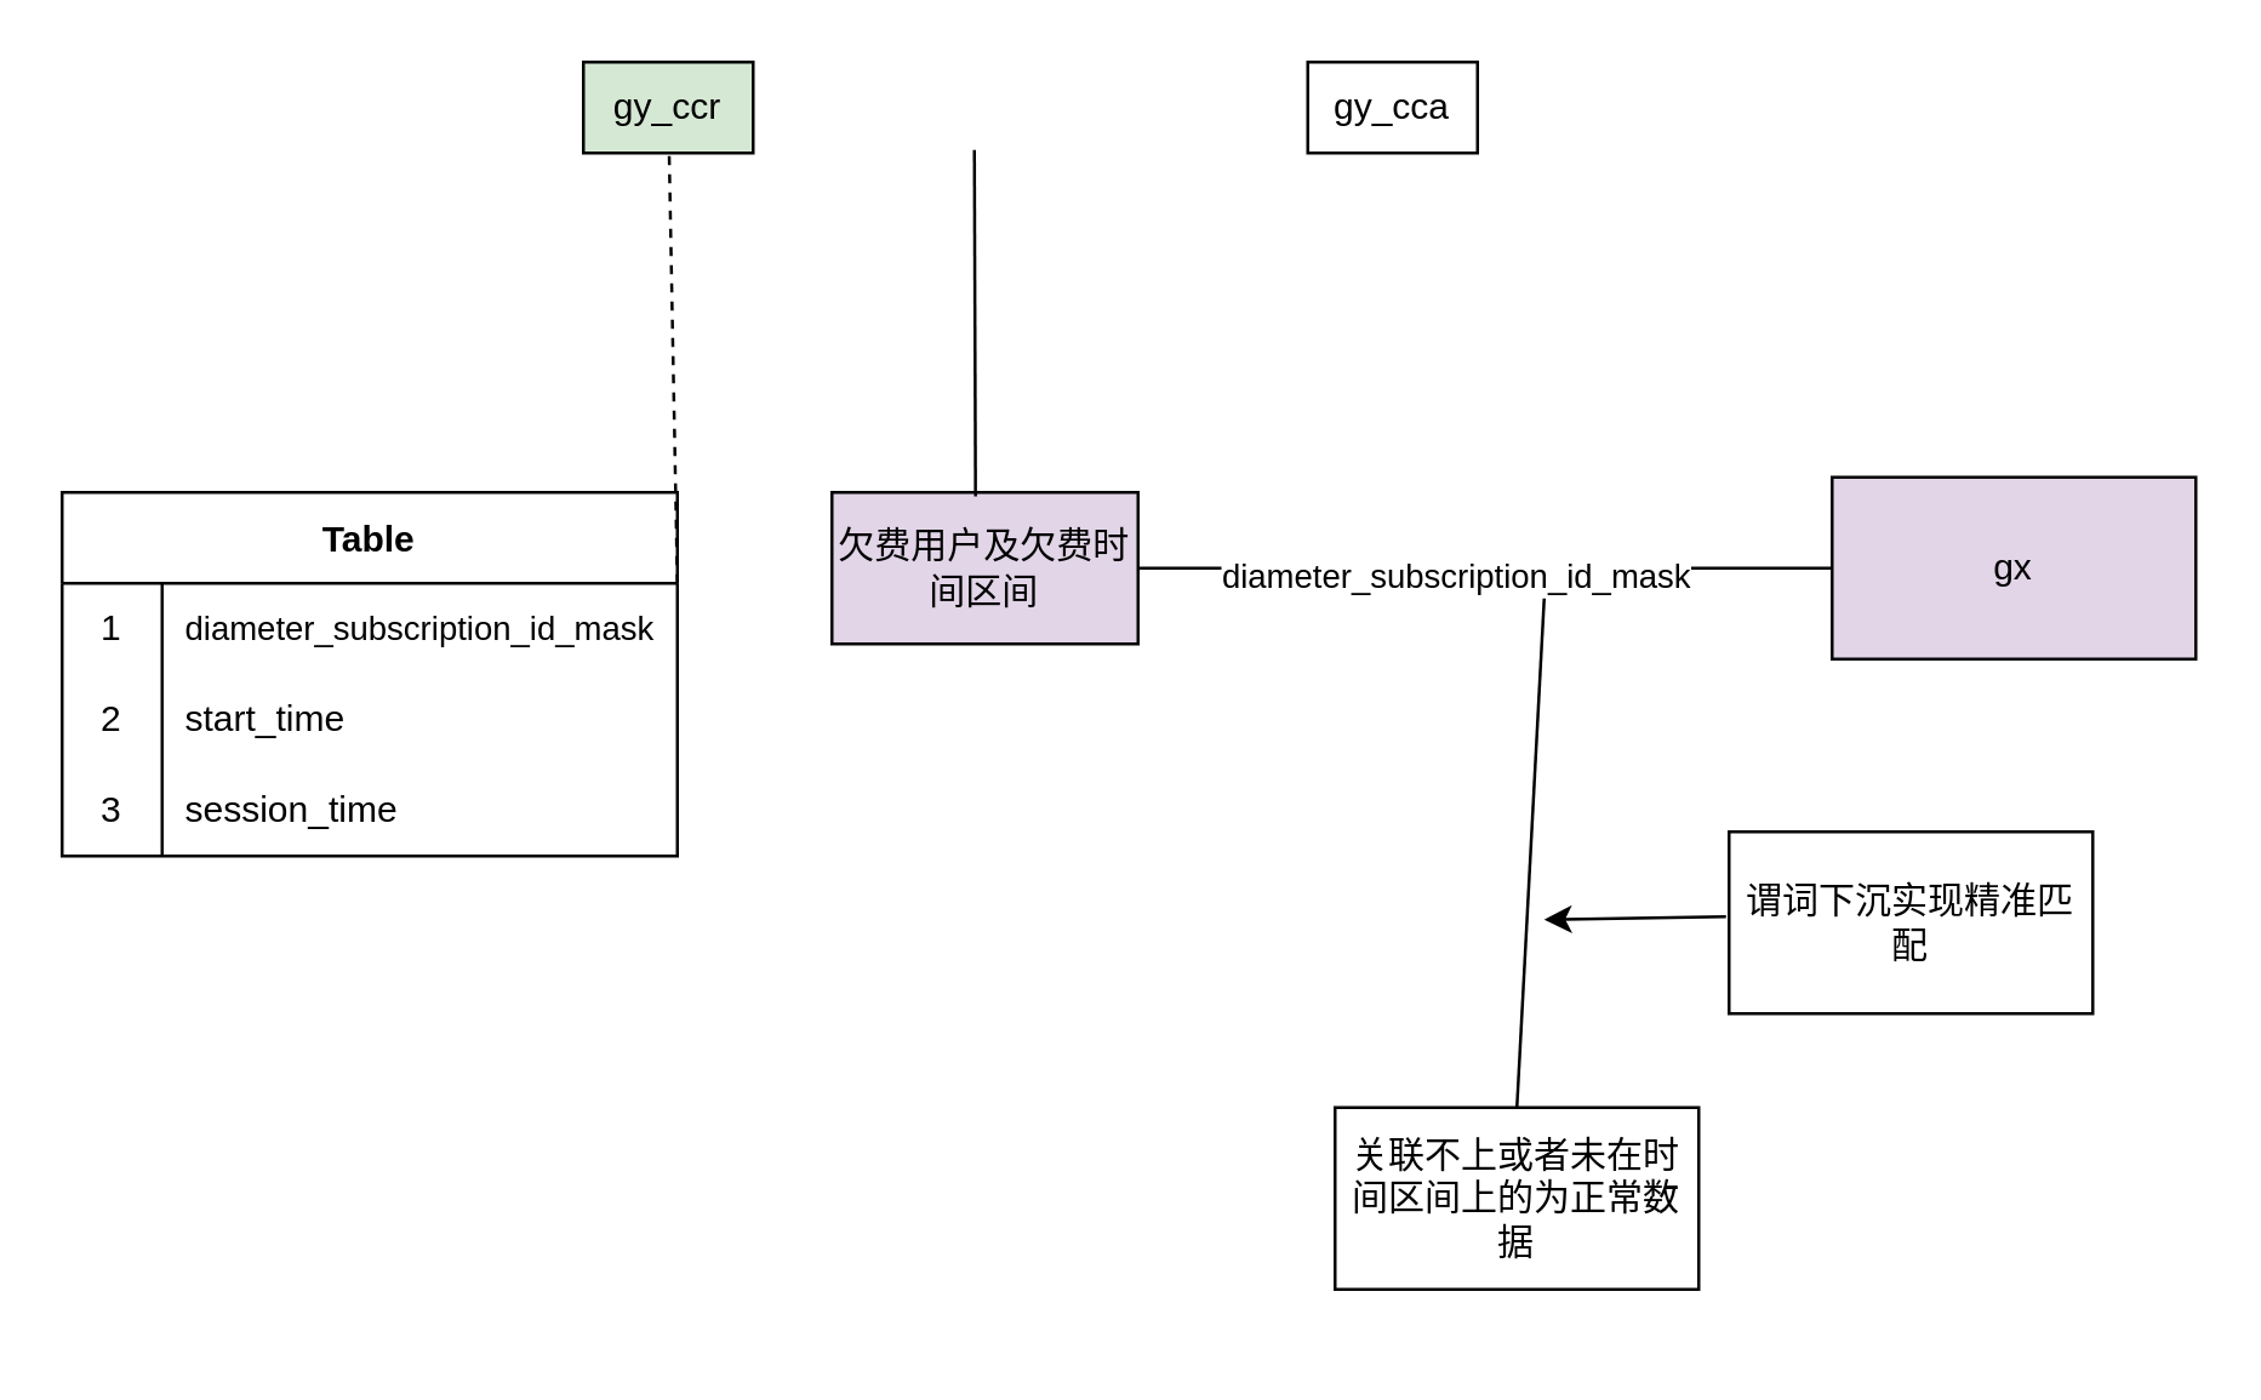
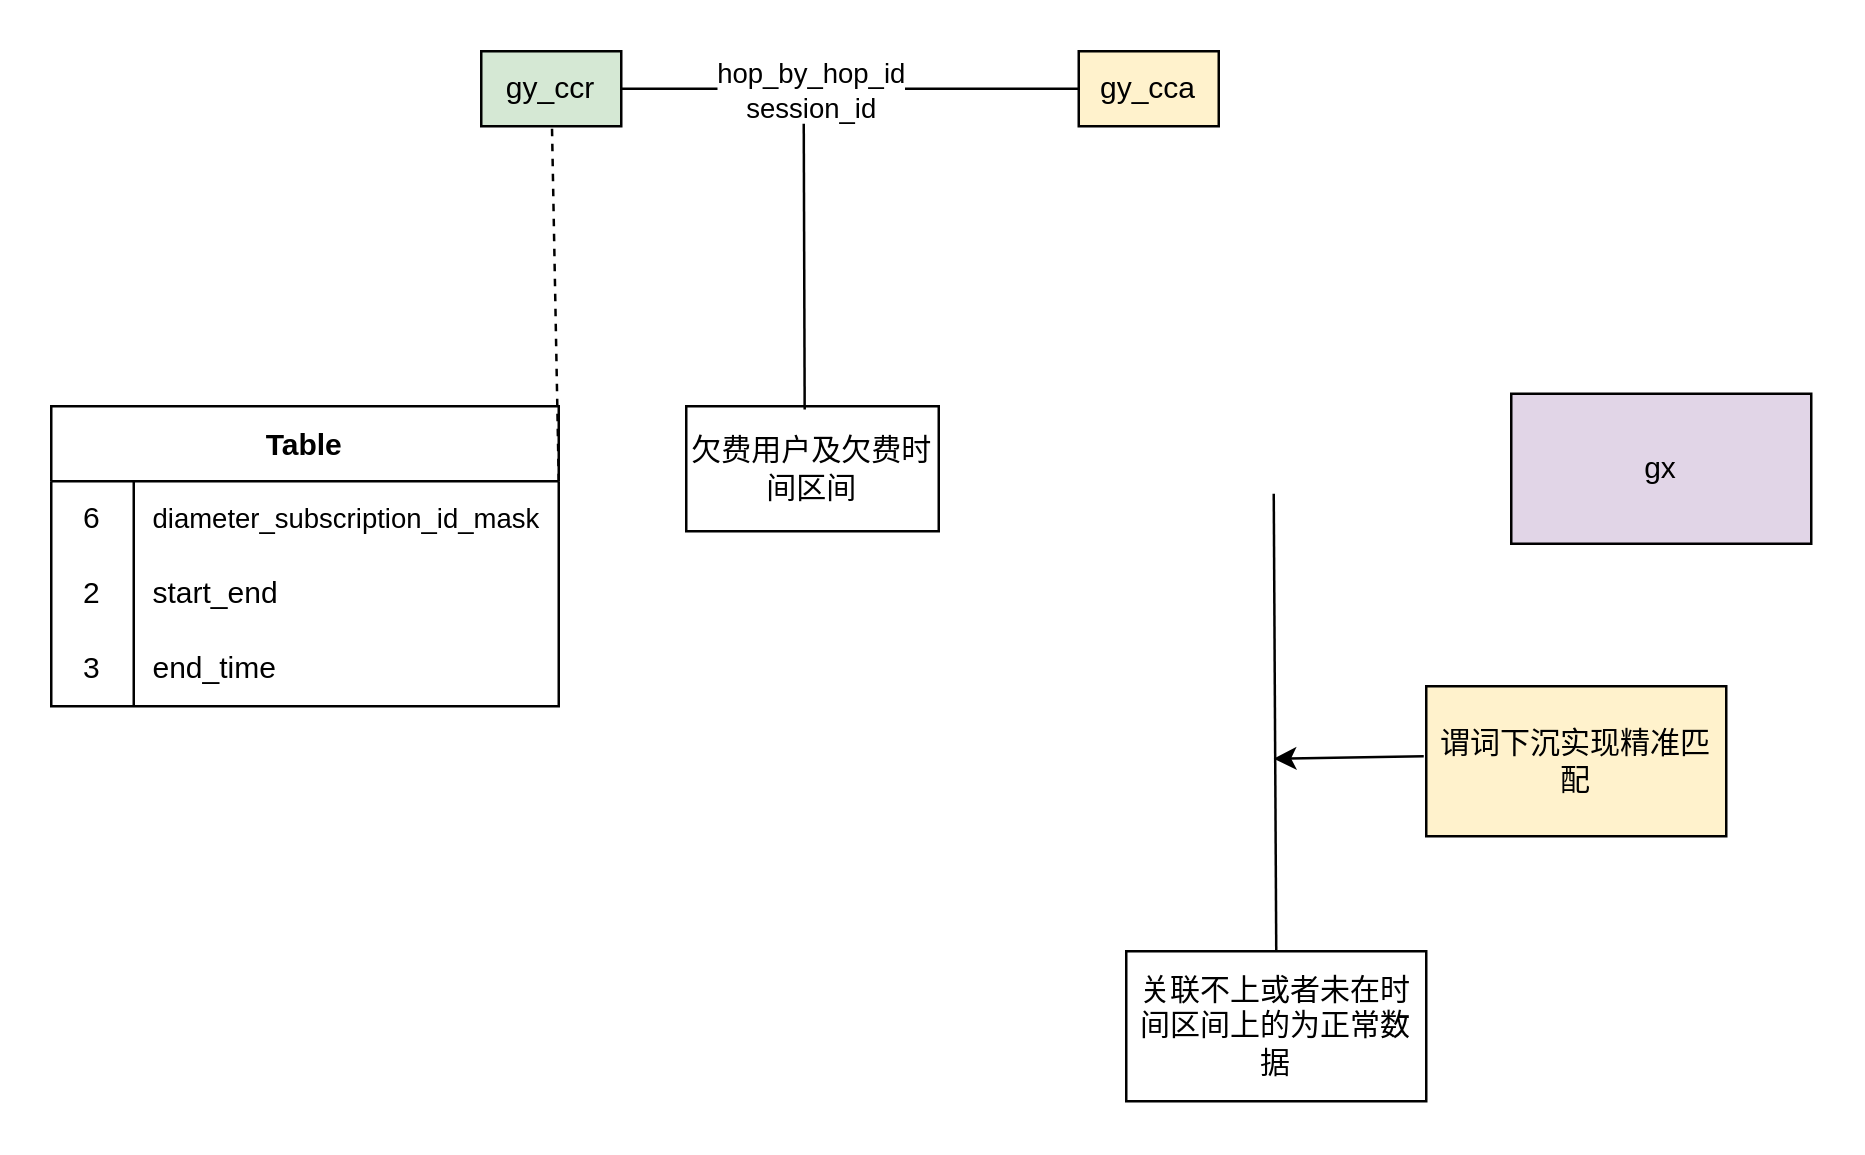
+ <mxCell id="5" value="" style="endArrow=none;html=1;rounded=0;entryX=0;entryY=0.5;entryDx=0;entryDy=0;exitX=1;exitY=0.5;exitDx=0;exitDy=0;" edge="1" parent="1" source="4" target="2"><mxGeometry width="50" height="50" relative="1" as="geometry"><mxPoint x="316" y="165" as="sourcePoint" /><mxPoint x="366" y="115" as="targetPoint" /></mxGeometry></mxCell>
+ <mxCell id="6" value="hop_by_hop_id&lt;br&gt;session_id" style="edgeLabel;html=1;align=center;verticalAlign=middle;resizable=0;points=[];" vertex="1" connectable="0" parent="5"><mxGeometry x="-0.179" relative="1" as="geometry"><mxPoint as="offset" /></mxGeometry></mxCell>
- <mxCell id="2" value="gy_cca" style="rounded=0;whiteSpace=wrap;html=1;" vertex="1" parent="1"><mxGeometry x="431" y="20" width="56" height="30" as="geometry" /></mxCell>
+ <mxCell id="2" value="gy_cca" style="rounded=0;whiteSpace=wrap;html=1;fillColor=#fff2cc;" vertex="1" parent="1"><mxGeometry x="431" y="20" width="56" height="30" as="geometry" /></mxCell>
- <mxCell id="3" value="欠费用户及欠费时间区间" style="whiteSpace=wrap;html=1;rounded=0;fillColor=#e1d5e7;" vertex="1" parent="1"><mxGeometry x="274" y="162" width="101" height="50" as="geometry" /></mxCell>
+ <mxCell id="3" value="欠费用户及欠费时间区间" style="whiteSpace=wrap;html=1;rounded=0;" vertex="1" parent="1"><mxGeometry x="274" y="162" width="101" height="50" as="geometry" /></mxCell>
- <mxCell id="9" value="" style="endArrow=none;html=1;rounded=0;entryX=0;entryY=0.5;entryDx=0;entryDy=0;exitX=1;exitY=0.5;exitDx=0;exitDy=0;" edge="1" parent="1" source="3" target="8"><mxGeometry width="50" height="50" relative="1" as="geometry"><mxPoint x="337" y="327" as="sourcePoint" /><mxPoint x="387" y="277" as="targetPoint" /></mxGeometry></mxCell>
- <mxCell id="10" value="diameter_subscription_id_mask" style="edgeLabel;html=1;align=center;verticalAlign=middle;resizable=0;points=[];" vertex="1" connectable="0" parent="9"><mxGeometry x="-0.093" y="-2" relative="1" as="geometry"><mxPoint as="offset" /></mxGeometry></mxCell>
- <mxCell id="17" value="1" style="shape=partialRectangle;html=1;whiteSpace=wrap;connectable=0;fillColor=none;top=0;left=0;bottom=0;right=0;overflow=hidden;pointerEvents=1;" vertex="1" parent="16"><mxGeometry width="33" height="30" as="geometry"><mxRectangle width="33" height="30" as="alternateBounds" /></mxGeometry></mxCell>
+ <mxCell id="17" value="6" style="shape=partialRectangle;html=1;whiteSpace=wrap;connectable=0;fillColor=none;top=0;left=0;bottom=0;right=0;overflow=hidden;pointerEvents=1;" vertex="1" parent="16"><mxGeometry width="33" height="30" as="geometry"><mxRectangle width="33" height="30" as="alternateBounds" /></mxGeometry></mxCell>
- <mxCell id="21" value="start_time" style="shape=partialRectangle;html=1;whiteSpace=wrap;connectable=0;fillColor=none;top=0;left=0;bottom=0;right=0;align=left;spacingLeft=6;overflow=hidden;" vertex="1" parent="19"><mxGeometry x="33" width="170" height="30" as="geometry"><mxRectangle width="170" height="30" as="alternateBounds" /></mxGeometry></mxCell>
+ <mxCell id="21" value="start_end" style="shape=partialRectangle;html=1;whiteSpace=wrap;connectable=0;fillColor=none;top=0;left=0;bottom=0;right=0;align=left;spacingLeft=6;overflow=hidden;" vertex="1" parent="19"><mxGeometry x="33" width="170" height="30" as="geometry"><mxRectangle width="170" height="30" as="alternateBounds" /></mxGeometry></mxCell>
- <mxCell id="24" value="session_time" style="shape=partialRectangle;html=1;whiteSpace=wrap;connectable=0;fillColor=none;top=0;left=0;bottom=0;right=0;align=left;spacingLeft=6;overflow=hidden;" vertex="1" parent="22"><mxGeometry x="33" width="170" height="30" as="geometry"><mxRectangle width="170" height="30" as="alternateBounds" /></mxGeometry></mxCell>
+ <mxCell id="24" value="end_time" style="shape=partialRectangle;html=1;whiteSpace=wrap;connectable=0;fillColor=none;top=0;left=0;bottom=0;right=0;align=left;spacingLeft=6;overflow=hidden;" vertex="1" parent="22"><mxGeometry x="33" width="170" height="30" as="geometry"><mxRectangle width="170" height="30" as="alternateBounds" /></mxGeometry></mxCell>
- <mxCell id="13" value="谓词下沉实现精准匹配" style="rounded=0;whiteSpace=wrap;html=1;" vertex="1" parent="1"><mxGeometry x="570" y="274" width="120" height="60" as="geometry" /></mxCell>
+ <mxCell id="13" value="谓词下沉实现精准匹配" style="rounded=0;whiteSpace=wrap;html=1;fillColor=#fff2cc;" vertex="1" parent="1"><mxGeometry x="570" y="274" width="120" height="60" as="geometry" /></mxCell>
- <mxCell id="11" value="关联不上或者未在时间区间上的为正常数据" style="rounded=0;whiteSpace=wrap;html=1;" vertex="1" parent="1"><mxGeometry x="440" y="365" width="120" height="60" as="geometry" /></mxCell>
+ <mxCell id="11" value="关联不上或者未在时间区间上的为正常数据" style="rounded=0;whiteSpace=wrap;html=1;" vertex="1" parent="1"><mxGeometry x="450" y="380" width="120" height="60" as="geometry" /></mxCell>
